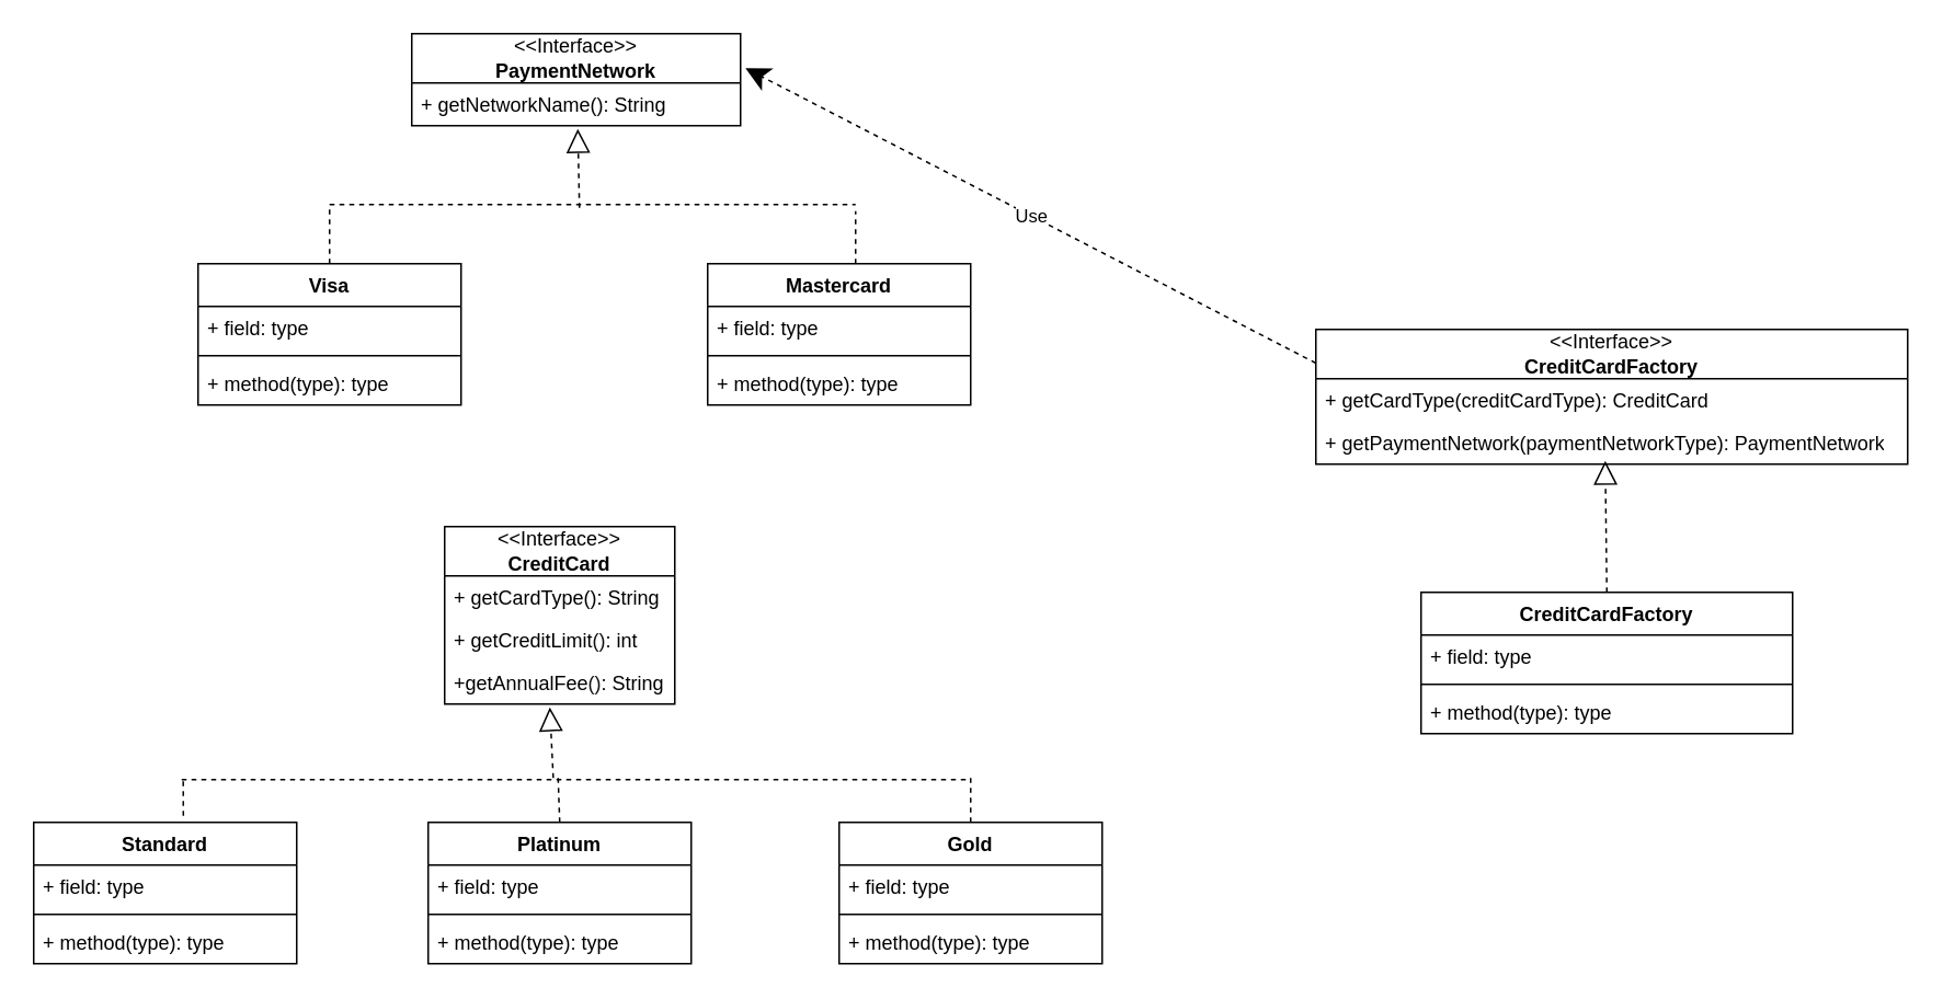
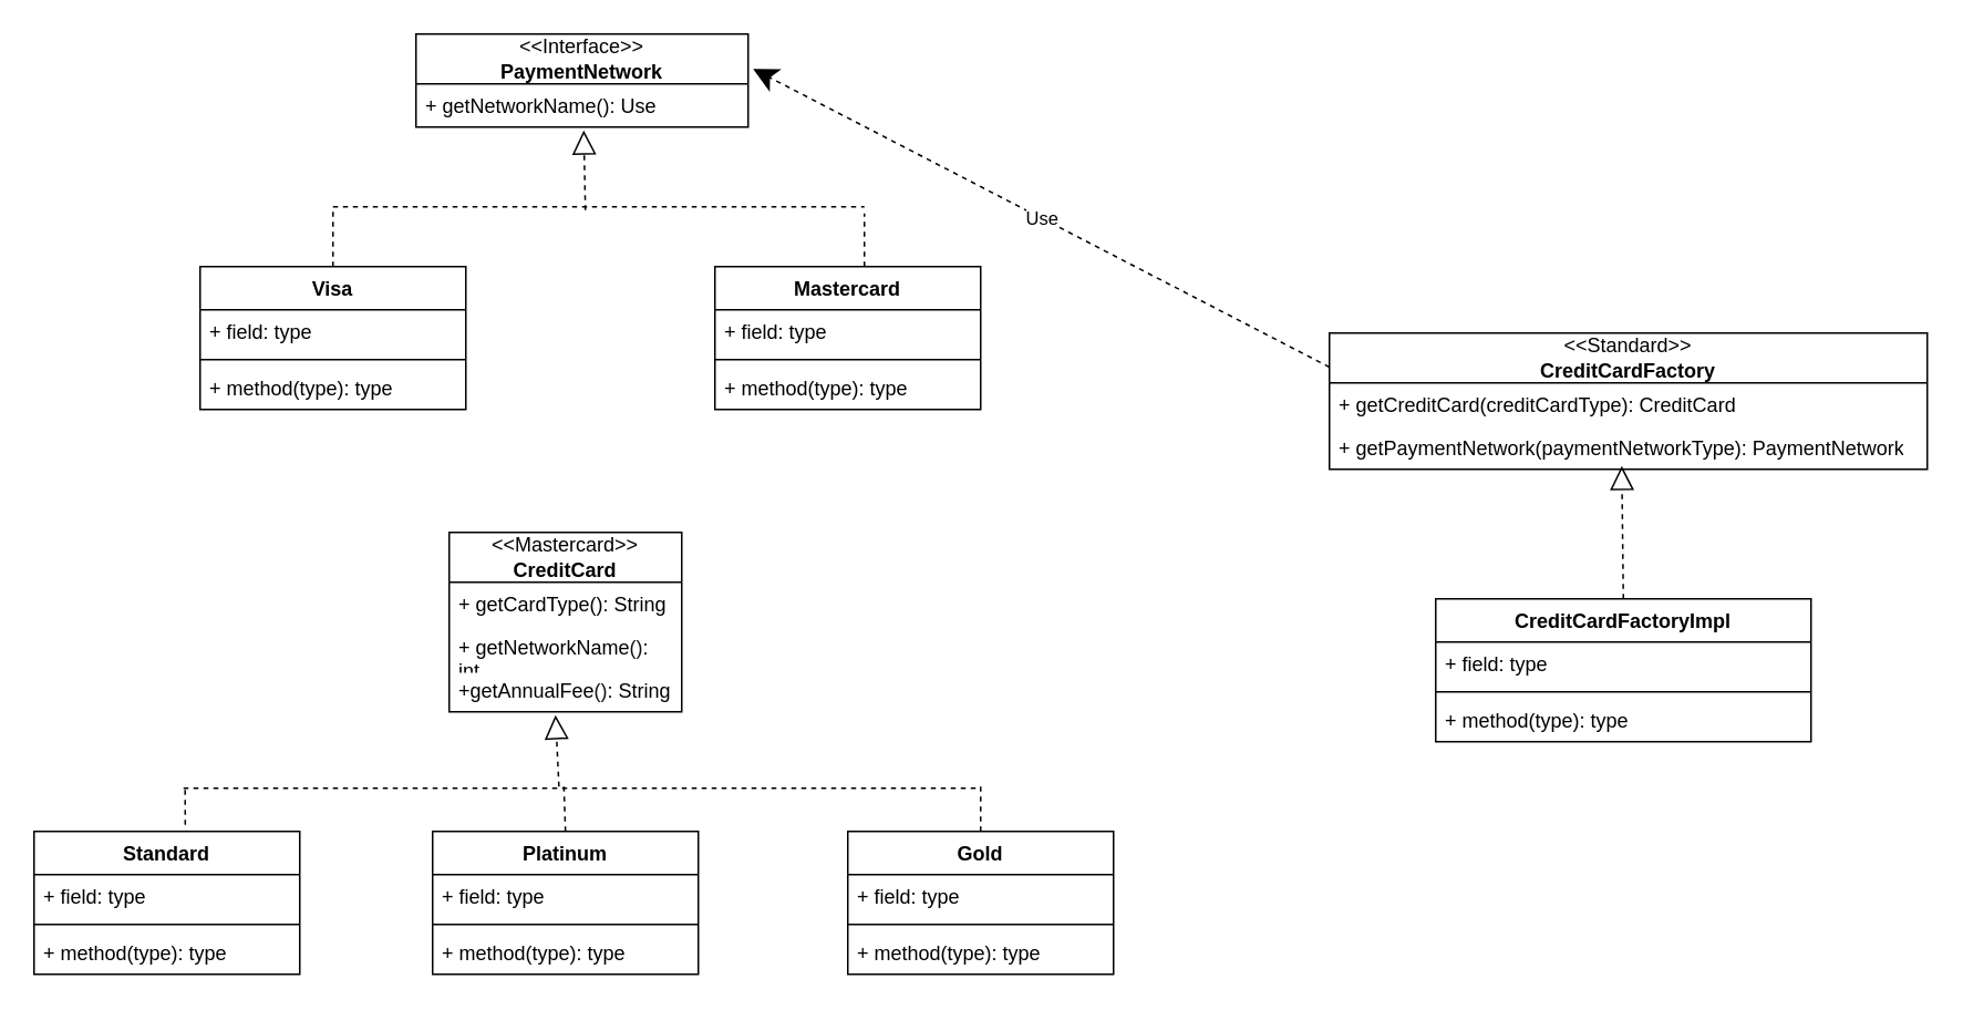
- <mxCell id="27" value="+ getNetworkName(): String" style="text;strokeColor=none;fillColor=none;align=left;verticalAlign=top;spacingLeft=4;spacingRight=4;overflow=hidden;rotatable=0;points=[[0,0.5],[1,0.5]];portConstraint=eastwest;whiteSpace=wrap;html=1;" vertex="1" parent="26"><mxGeometry y="30" width="200" height="26" as="geometry" /></mxCell>
+ <mxCell id="27" value="+ getNetworkName(): Use" style="text;strokeColor=none;fillColor=none;align=left;verticalAlign=top;spacingLeft=4;spacingRight=4;overflow=hidden;rotatable=0;points=[[0,0.5],[1,0.5]];portConstraint=eastwest;whiteSpace=wrap;html=1;" vertex="1" parent="26"><mxGeometry y="30" width="200" height="26" as="geometry" /></mxCell>
- <mxCell id="18" value="&amp;lt;&amp;lt;Interface&amp;gt;&amp;gt;&lt;br&gt;&lt;b&gt;CreditCardFactory&lt;/b&gt;" style="swimlane;fontStyle=0;childLayout=stackLayout;horizontal=1;startSize=30;fillColor=none;horizontalStack=0;resizeParent=1;resizeParentMax=0;resizeLast=0;collapsible=1;marginBottom=0;whiteSpace=wrap;html=1;" vertex="1" parent="1"><mxGeometry x="800" y="200" width="360" height="82" as="geometry" /></mxCell>
+ <mxCell id="18" value="&amp;lt;&amp;lt;Standard&amp;gt;&amp;gt;&lt;br&gt;&lt;b&gt;CreditCardFactory&lt;/b&gt;" style="swimlane;fontStyle=0;childLayout=stackLayout;horizontal=1;startSize=30;fillColor=none;horizontalStack=0;resizeParent=1;resizeParentMax=0;resizeLast=0;collapsible=1;marginBottom=0;whiteSpace=wrap;html=1;" vertex="1" parent="1"><mxGeometry x="800" y="200" width="360" height="82" as="geometry" /></mxCell>
- <mxCell id="19" value="+ getCardType(creditCardType): CreditCard" style="text;strokeColor=none;fillColor=none;align=left;verticalAlign=top;spacingLeft=4;spacingRight=4;overflow=hidden;rotatable=0;points=[[0,0.5],[1,0.5]];portConstraint=eastwest;whiteSpace=wrap;html=1;" vertex="1" parent="18"><mxGeometry y="30" width="360" height="26" as="geometry" /></mxCell>
+ <mxCell id="19" value="+ getCreditCard(creditCardType): CreditCard" style="text;strokeColor=none;fillColor=none;align=left;verticalAlign=top;spacingLeft=4;spacingRight=4;overflow=hidden;rotatable=0;points=[[0,0.5],[1,0.5]];portConstraint=eastwest;whiteSpace=wrap;html=1;" vertex="1" parent="18"><mxGeometry y="30" width="360" height="26" as="geometry" /></mxCell>
- <mxCell id="2" value="&amp;lt;&amp;lt;Interface&amp;gt;&amp;gt;&lt;br&gt;&lt;b&gt;CreditCard&lt;/b&gt;" style="swimlane;fontStyle=0;childLayout=stackLayout;horizontal=1;startSize=30;fillColor=none;horizontalStack=0;resizeParent=1;resizeParentMax=0;resizeLast=0;collapsible=1;marginBottom=0;whiteSpace=wrap;html=1;" vertex="1" parent="1"><mxGeometry x="270" y="320" width="140" height="108" as="geometry" /></mxCell>
+ <mxCell id="2" value="&amp;lt;&amp;lt;Mastercard&amp;gt;&amp;gt;&lt;br&gt;&lt;b&gt;CreditCard&lt;/b&gt;" style="swimlane;fontStyle=0;childLayout=stackLayout;horizontal=1;startSize=30;fillColor=none;horizontalStack=0;resizeParent=1;resizeParentMax=0;resizeLast=0;collapsible=1;marginBottom=0;whiteSpace=wrap;html=1;" vertex="1" parent="1"><mxGeometry x="270" y="320" width="140" height="108" as="geometry" /></mxCell>
- <mxCell id="40" value="CreditCardFactory" style="swimlane;fontStyle=1;align=center;verticalAlign=top;childLayout=stackLayout;horizontal=1;startSize=26;horizontalStack=0;resizeParent=1;resizeParentMax=0;resizeLast=0;collapsible=1;marginBottom=0;whiteSpace=wrap;html=1;" vertex="1" parent="1"><mxGeometry x="864" y="360" width="226" height="86" as="geometry" /></mxCell>
+ <mxCell id="40" value="CreditCardFactoryImpl" style="swimlane;fontStyle=1;align=center;verticalAlign=top;childLayout=stackLayout;horizontal=1;startSize=26;horizontalStack=0;resizeParent=1;resizeParentMax=0;resizeLast=0;collapsible=1;marginBottom=0;whiteSpace=wrap;html=1;" vertex="1" parent="1"><mxGeometry x="864" y="360" width="226" height="86" as="geometry" /></mxCell>
- <mxCell id="4" value="+ getCreditLimit&lt;span style=&quot;font-size: var(--cib-type-body1-font-size); font-weight: var(--cib-type-body1-font-weight); color: rgb(17, 17, 17); font-variation-settings: var(--cib-type-subtitle1-font-variation-settings);&quot; class=&quot;hljs-params&quot;&gt;()&lt;/span&gt;&lt;span style=&quot;background-color: initial;&quot;&gt;: int&lt;/span&gt;" style="text;strokeColor=none;fillColor=none;align=left;verticalAlign=top;spacingLeft=4;spacingRight=4;overflow=hidden;rotatable=0;points=[[0,0.5],[1,0.5]];portConstraint=eastwest;whiteSpace=wrap;html=1;" vertex="1" parent="2"><mxGeometry y="56" width="140" height="26" as="geometry" /></mxCell>
+ <mxCell id="4" value="+ getNetworkName&lt;span style=&quot;font-size: var(--cib-type-body1-font-size); font-weight: var(--cib-type-body1-font-weight); color: rgb(17, 17, 17); font-variation-settings: var(--cib-type-subtitle1-font-variation-settings);&quot; class=&quot;hljs-params&quot;&gt;()&lt;/span&gt;&lt;span style=&quot;background-color: initial;&quot;&gt;: int&lt;/span&gt;" style="text;strokeColor=none;fillColor=none;align=left;verticalAlign=top;spacingLeft=4;spacingRight=4;overflow=hidden;rotatable=0;points=[[0,0.5],[1,0.5]];portConstraint=eastwest;whiteSpace=wrap;html=1;" vertex="1" parent="2"><mxGeometry y="56" width="140" height="26" as="geometry" /></mxCell>
